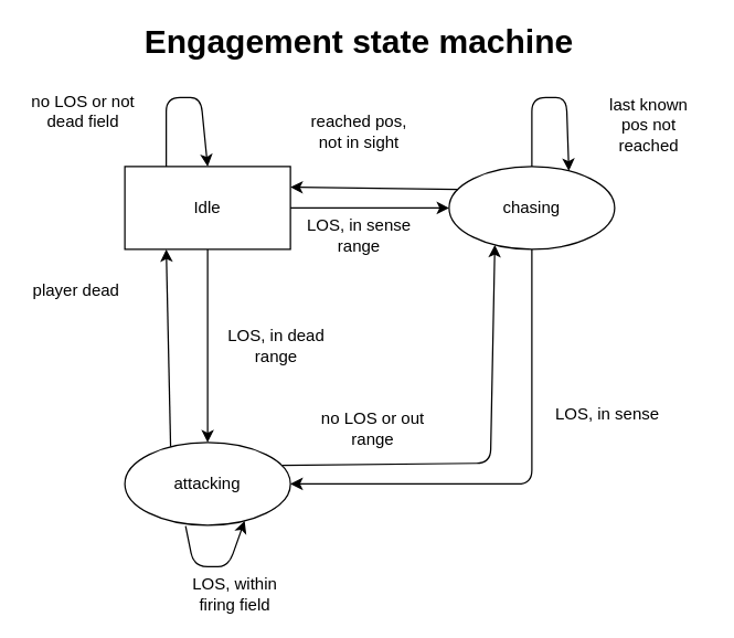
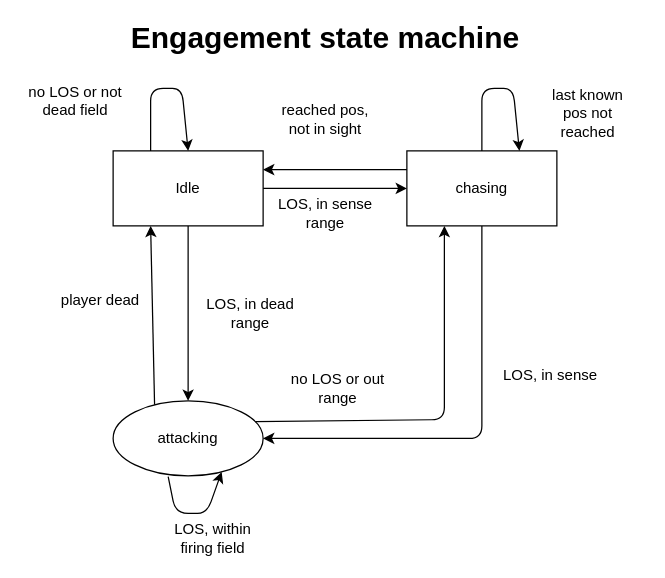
- <mxCell id="3" value="chasing" style="ellipse;whiteSpace=wrap;html=1;" vertex="1" parent="1"><mxGeometry x="325" y="120" width="120" height="60" as="geometry" /></mxCell>
+ <mxCell id="3" value="chasing" style="rounded=0;whiteSpace=wrap;html=1;" vertex="1" parent="1"><mxGeometry x="325" y="120" width="120" height="60" as="geometry" /></mxCell>
- <mxCell id="12" value="player dead" style="text;html=1;strokeColor=none;fillColor=none;align=center;verticalAlign=middle;whiteSpace=wrap;rounded=0;" vertex="1" parent="1"><mxGeometry x="15" y="200" width="80" height="20" as="geometry" /></mxCell>
+ <mxCell id="12" value="player dead" style="text;html=1;strokeColor=none;fillColor=none;align=center;verticalAlign=middle;whiteSpace=wrap;rounded=0;" vertex="1" parent="1"><mxGeometry x="40" y="230" width="80" height="20" as="geometry" /></mxCell>
